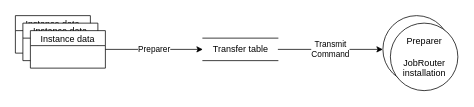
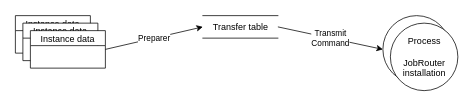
- <mxCell id="6" value="Transfer table" style="html=1;dashed=0;whitespace=wrap;shape=partialRectangle;right=0;left=0;" parent="1" vertex="1"><mxGeometry x="270" y="50" width="100" height="30" as="geometry" /></mxCell>
+ <mxCell id="6" value="Transfer table" style="html=1;dashed=0;whitespace=wrap;shape=partialRectangle;right=0;left=0;" parent="1" vertex="1"><mxGeometry x="270" y="20" width="100" height="30" as="geometry" /></mxCell>
- <mxCell id="9" value="Preparer&lt;br&gt;&lt;br&gt;JobRouter&lt;br&gt;installation" style="shape=ellipse;html=1;dashed=0;whitespace=wrap;aspect=fixed;perimeter=ellipsePerimeter;" parent="1" vertex="1"><mxGeometry x="520" y="30" width="90" height="90" as="geometry" /></mxCell>
+ <mxCell id="9" value="Process&lt;br&gt;&lt;br&gt;JobRouter&lt;br&gt;installation" style="shape=ellipse;html=1;dashed=0;whitespace=wrap;aspect=fixed;perimeter=ellipsePerimeter;" parent="1" vertex="1"><mxGeometry x="520" y="30" width="90" height="90" as="geometry" /></mxCell>
